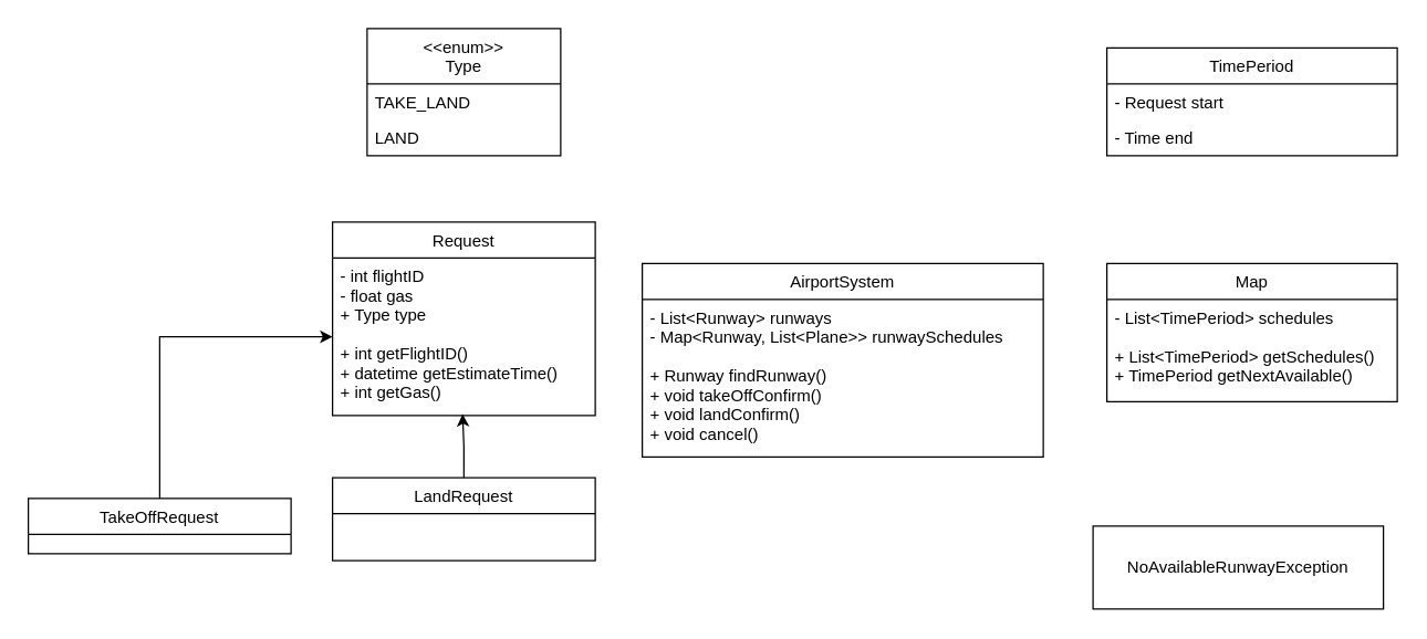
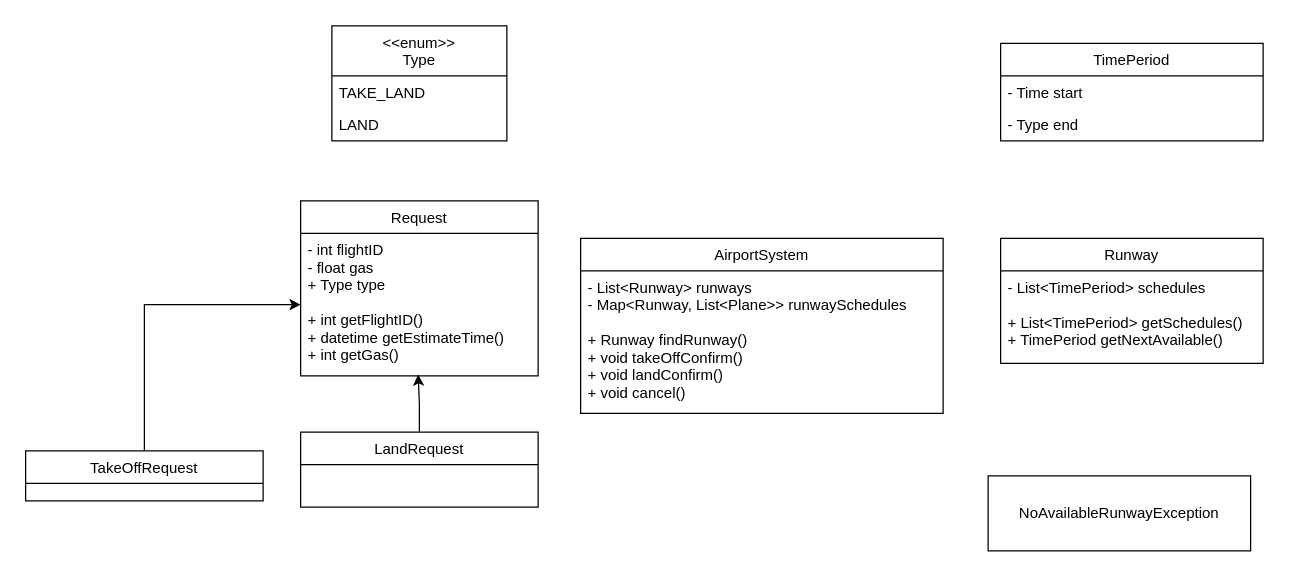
- <mxCell id="16" value="- Request start&#10;" style="text;strokeColor=none;fillColor=none;align=left;verticalAlign=top;spacingLeft=4;spacingRight=4;overflow=hidden;rotatable=0;points=[[0,0.5],[1,0.5]];portConstraint=eastwest;" vertex="1" parent="15"><mxGeometry y="26" width="210" height="26" as="geometry" /></mxCell>
+ <mxCell id="16" value="- Time start&#10;" style="text;strokeColor=none;fillColor=none;align=left;verticalAlign=top;spacingLeft=4;spacingRight=4;overflow=hidden;rotatable=0;points=[[0,0.5],[1,0.5]];portConstraint=eastwest;" vertex="1" parent="15"><mxGeometry y="26" width="210" height="26" as="geometry" /></mxCell>
- <mxCell id="17" value="- Time end" style="text;strokeColor=none;fillColor=none;align=left;verticalAlign=top;spacingLeft=4;spacingRight=4;overflow=hidden;rotatable=0;points=[[0,0.5],[1,0.5]];portConstraint=eastwest;" vertex="1" parent="15"><mxGeometry y="52" width="210" height="26" as="geometry" /></mxCell>
+ <mxCell id="17" value="- Type end" style="text;strokeColor=none;fillColor=none;align=left;verticalAlign=top;spacingLeft=4;spacingRight=4;overflow=hidden;rotatable=0;points=[[0,0.5],[1,0.5]];portConstraint=eastwest;" vertex="1" parent="15"><mxGeometry y="52" width="210" height="26" as="geometry" /></mxCell>
- <mxCell id="11" value="Map" style="swimlane;fontStyle=0;childLayout=stackLayout;horizontal=1;startSize=26;horizontalStack=0;resizeParent=1;resizeParentMax=0;resizeLast=0;collapsible=1;marginBottom=0;" vertex="1" parent="1"><mxGeometry x="800" y="190" width="210" height="100" as="geometry" /></mxCell>
+ <mxCell id="11" value="Runway" style="swimlane;fontStyle=0;childLayout=stackLayout;horizontal=1;startSize=26;horizontalStack=0;resizeParent=1;resizeParentMax=0;resizeLast=0;collapsible=1;marginBottom=0;" vertex="1" parent="1"><mxGeometry x="800" y="190" width="210" height="100" as="geometry" /></mxCell>
